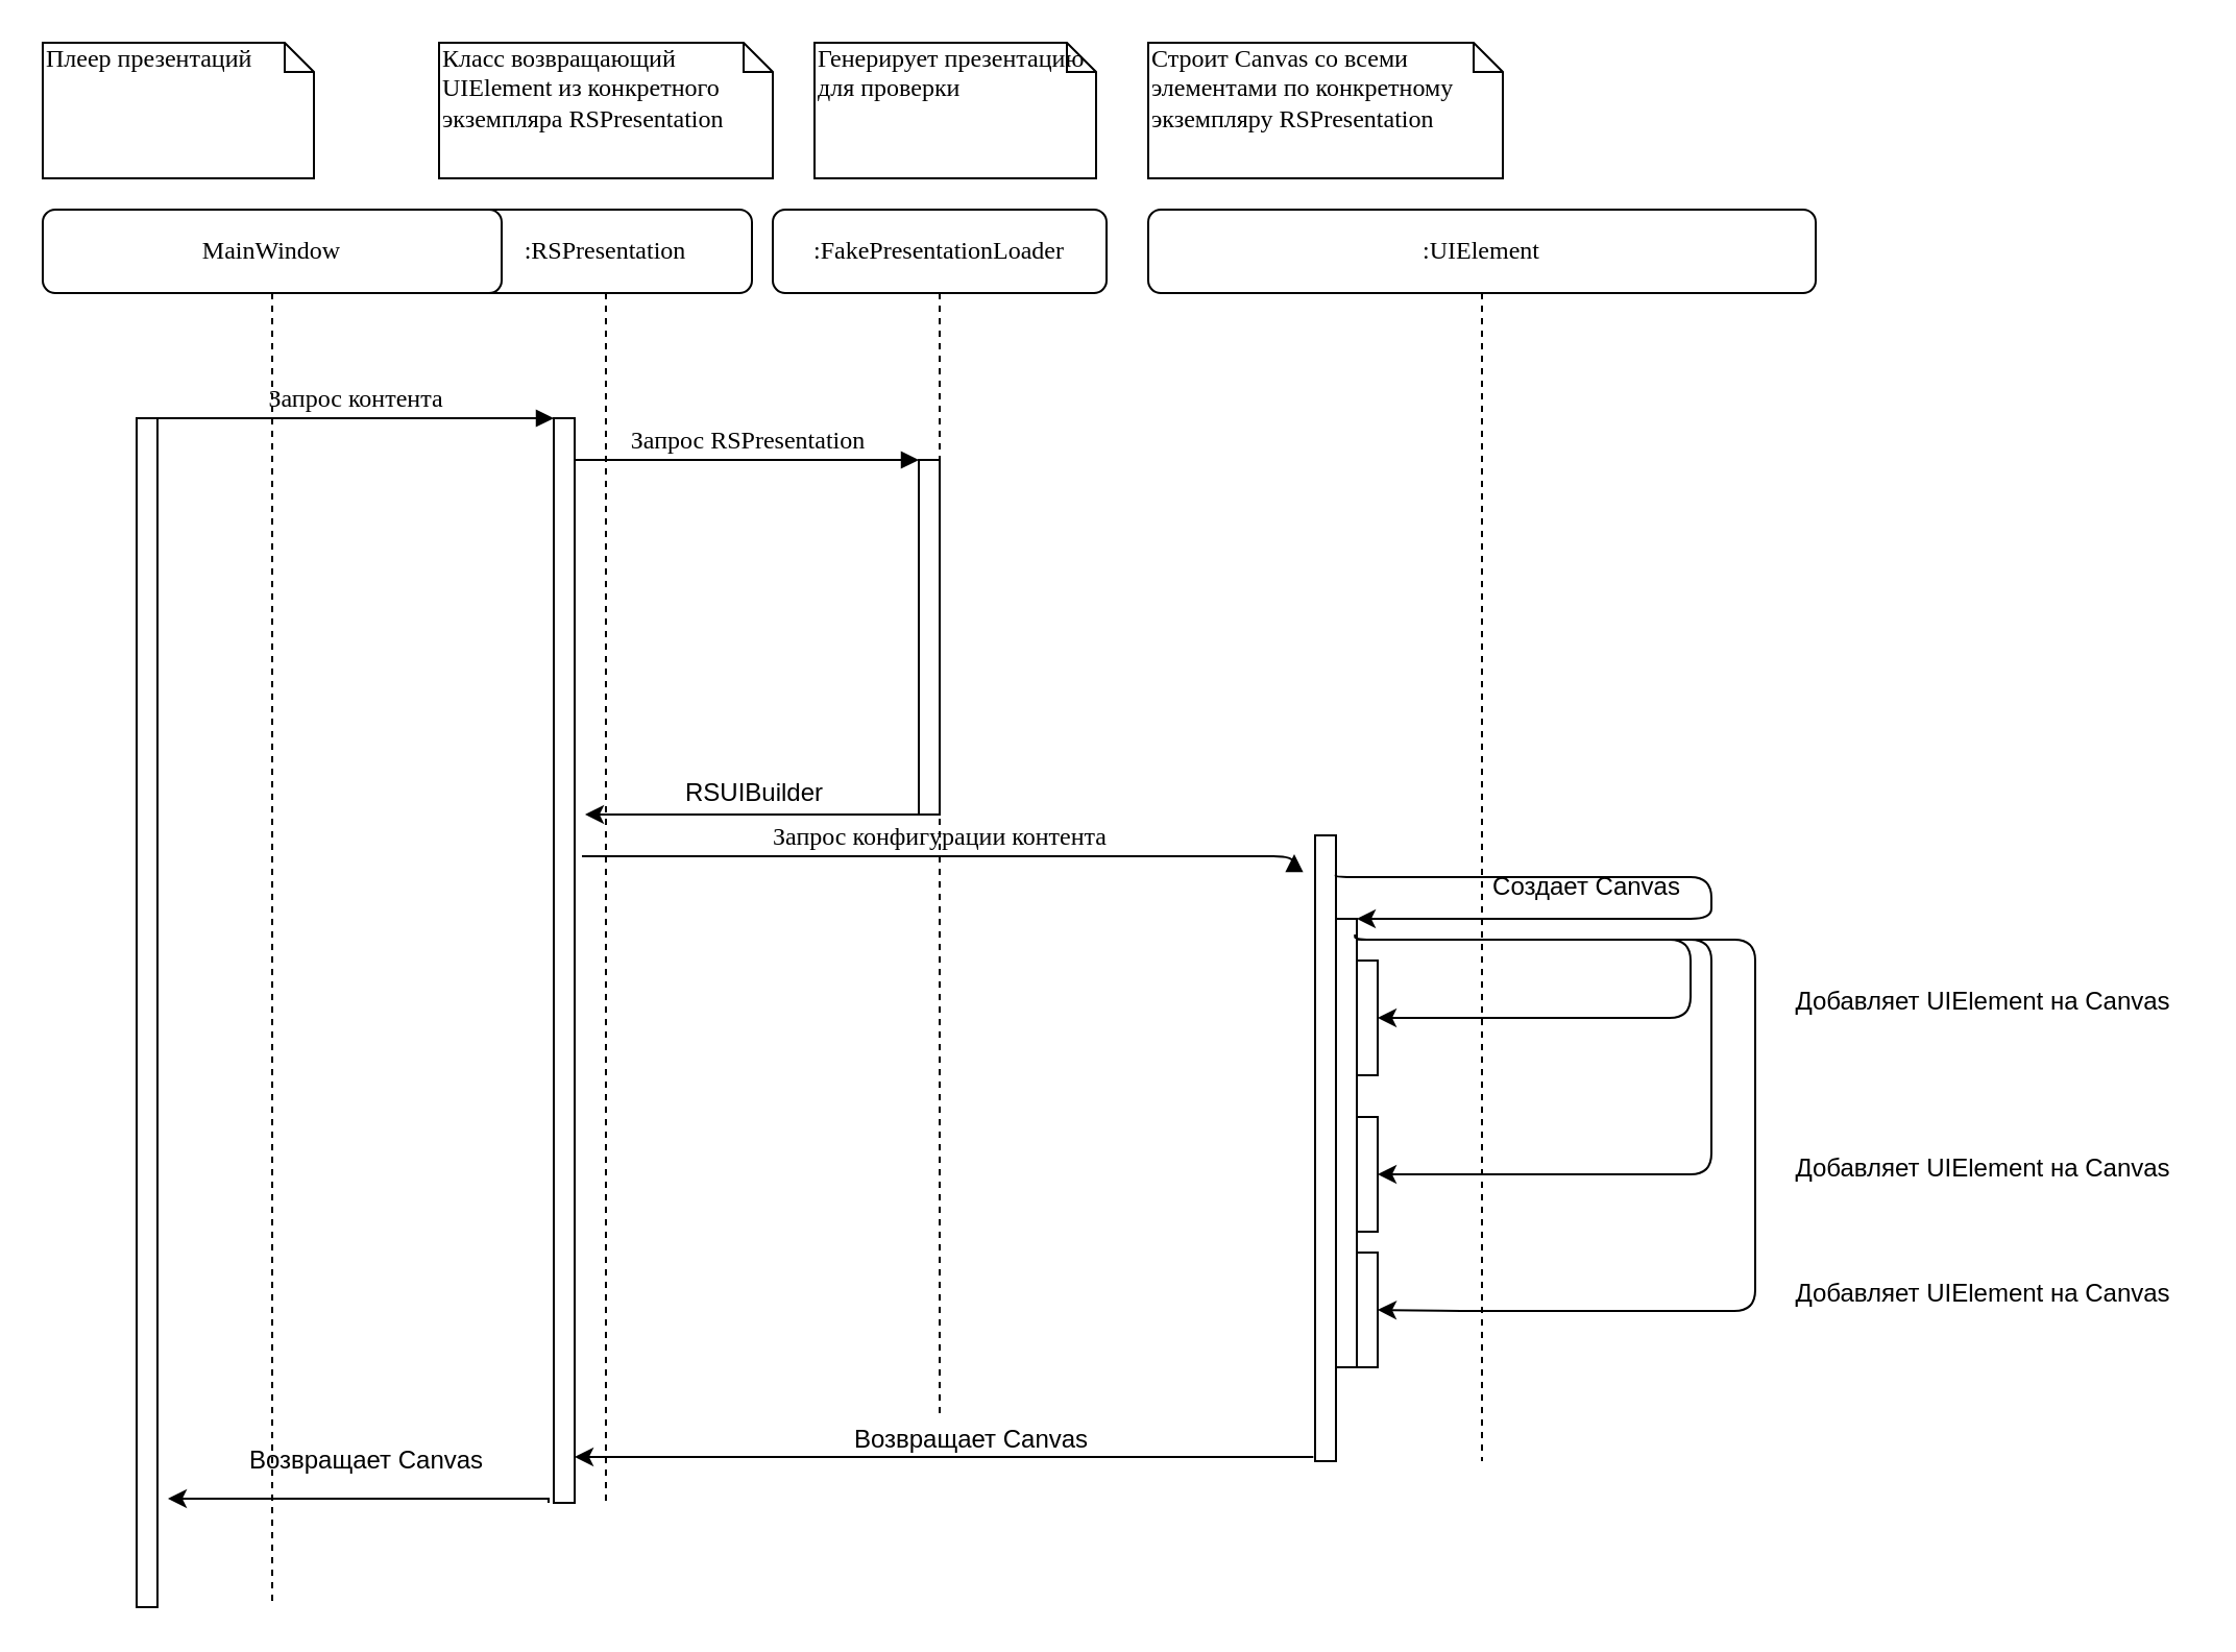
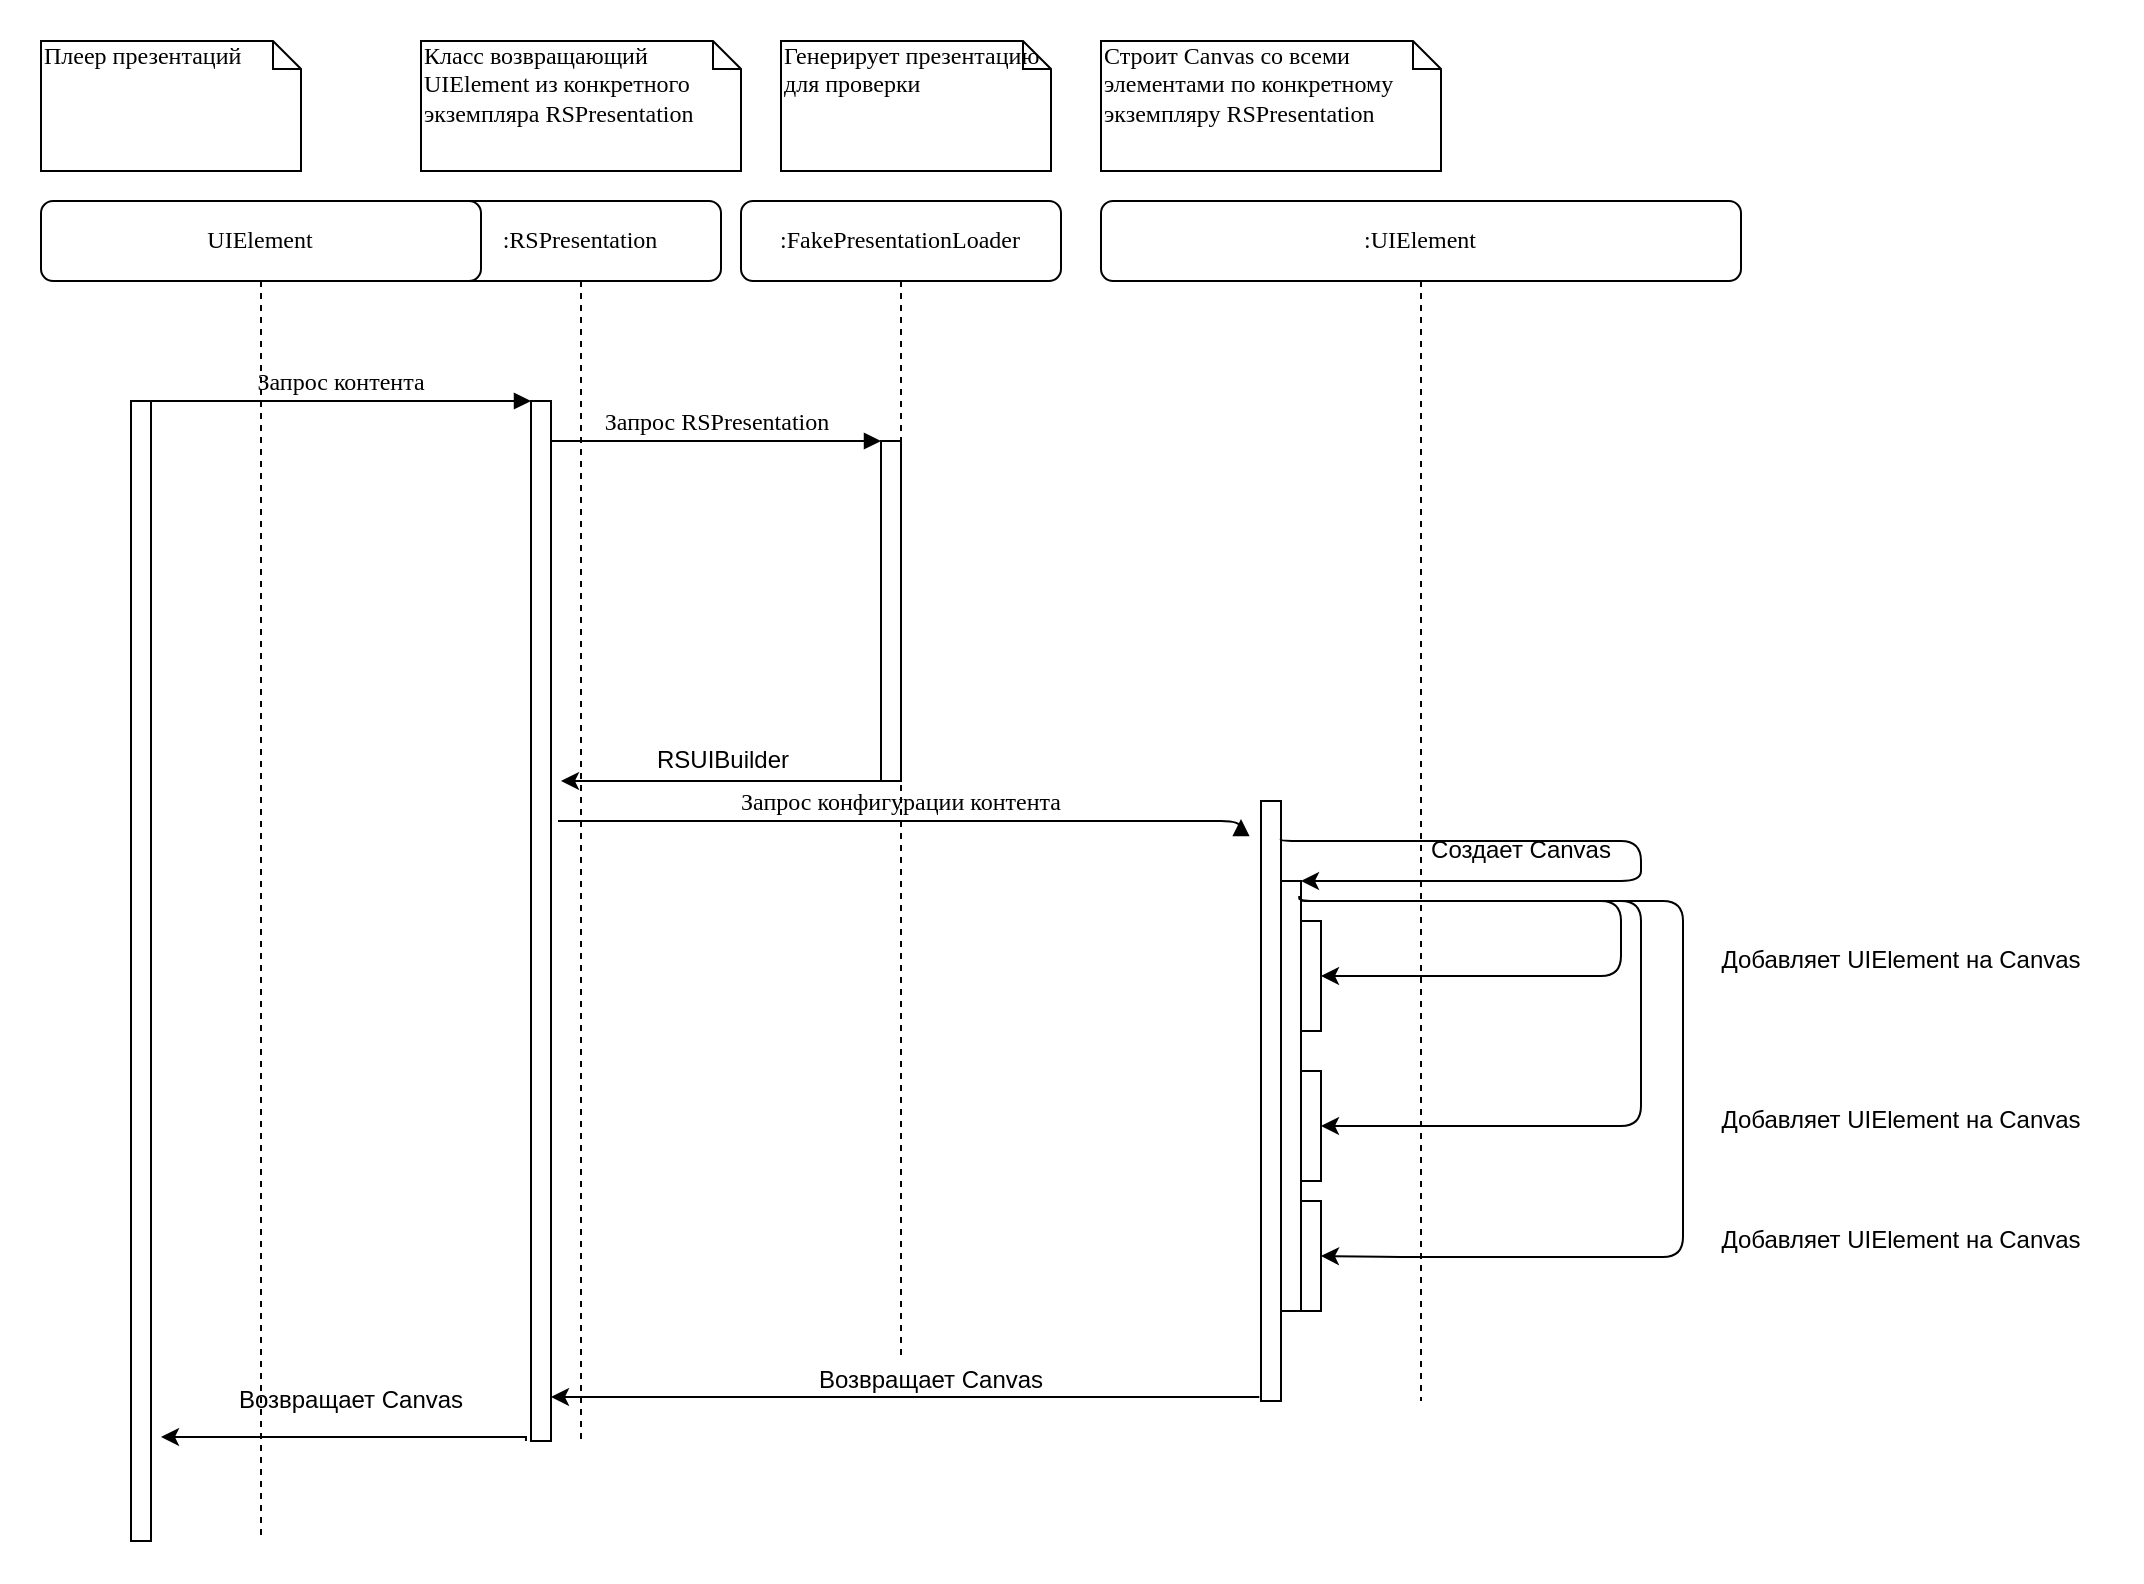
- <mxCell id="18" value="MainWindow" style="shape=umlLifeline;perimeter=lifelinePerimeter;whiteSpace=wrap;html=1;container=1;collapsible=0;recursiveResize=0;outlineConnect=0;rounded=1;shadow=0;comic=0;labelBackgroundColor=none;strokeWidth=1;fontFamily=Verdana;fontSize=12;align=center;" parent="1" vertex="1"><mxGeometry x="20" y="100" width="220" height="670" as="geometry" /></mxCell>
+ <mxCell id="18" value="UIElement" style="shape=umlLifeline;perimeter=lifelinePerimeter;whiteSpace=wrap;html=1;container=1;collapsible=0;recursiveResize=0;outlineConnect=0;rounded=1;shadow=0;comic=0;labelBackgroundColor=none;strokeWidth=1;fontFamily=Verdana;fontSize=12;align=center;" parent="1" vertex="1"><mxGeometry x="20" y="100" width="220" height="670" as="geometry" /></mxCell>
